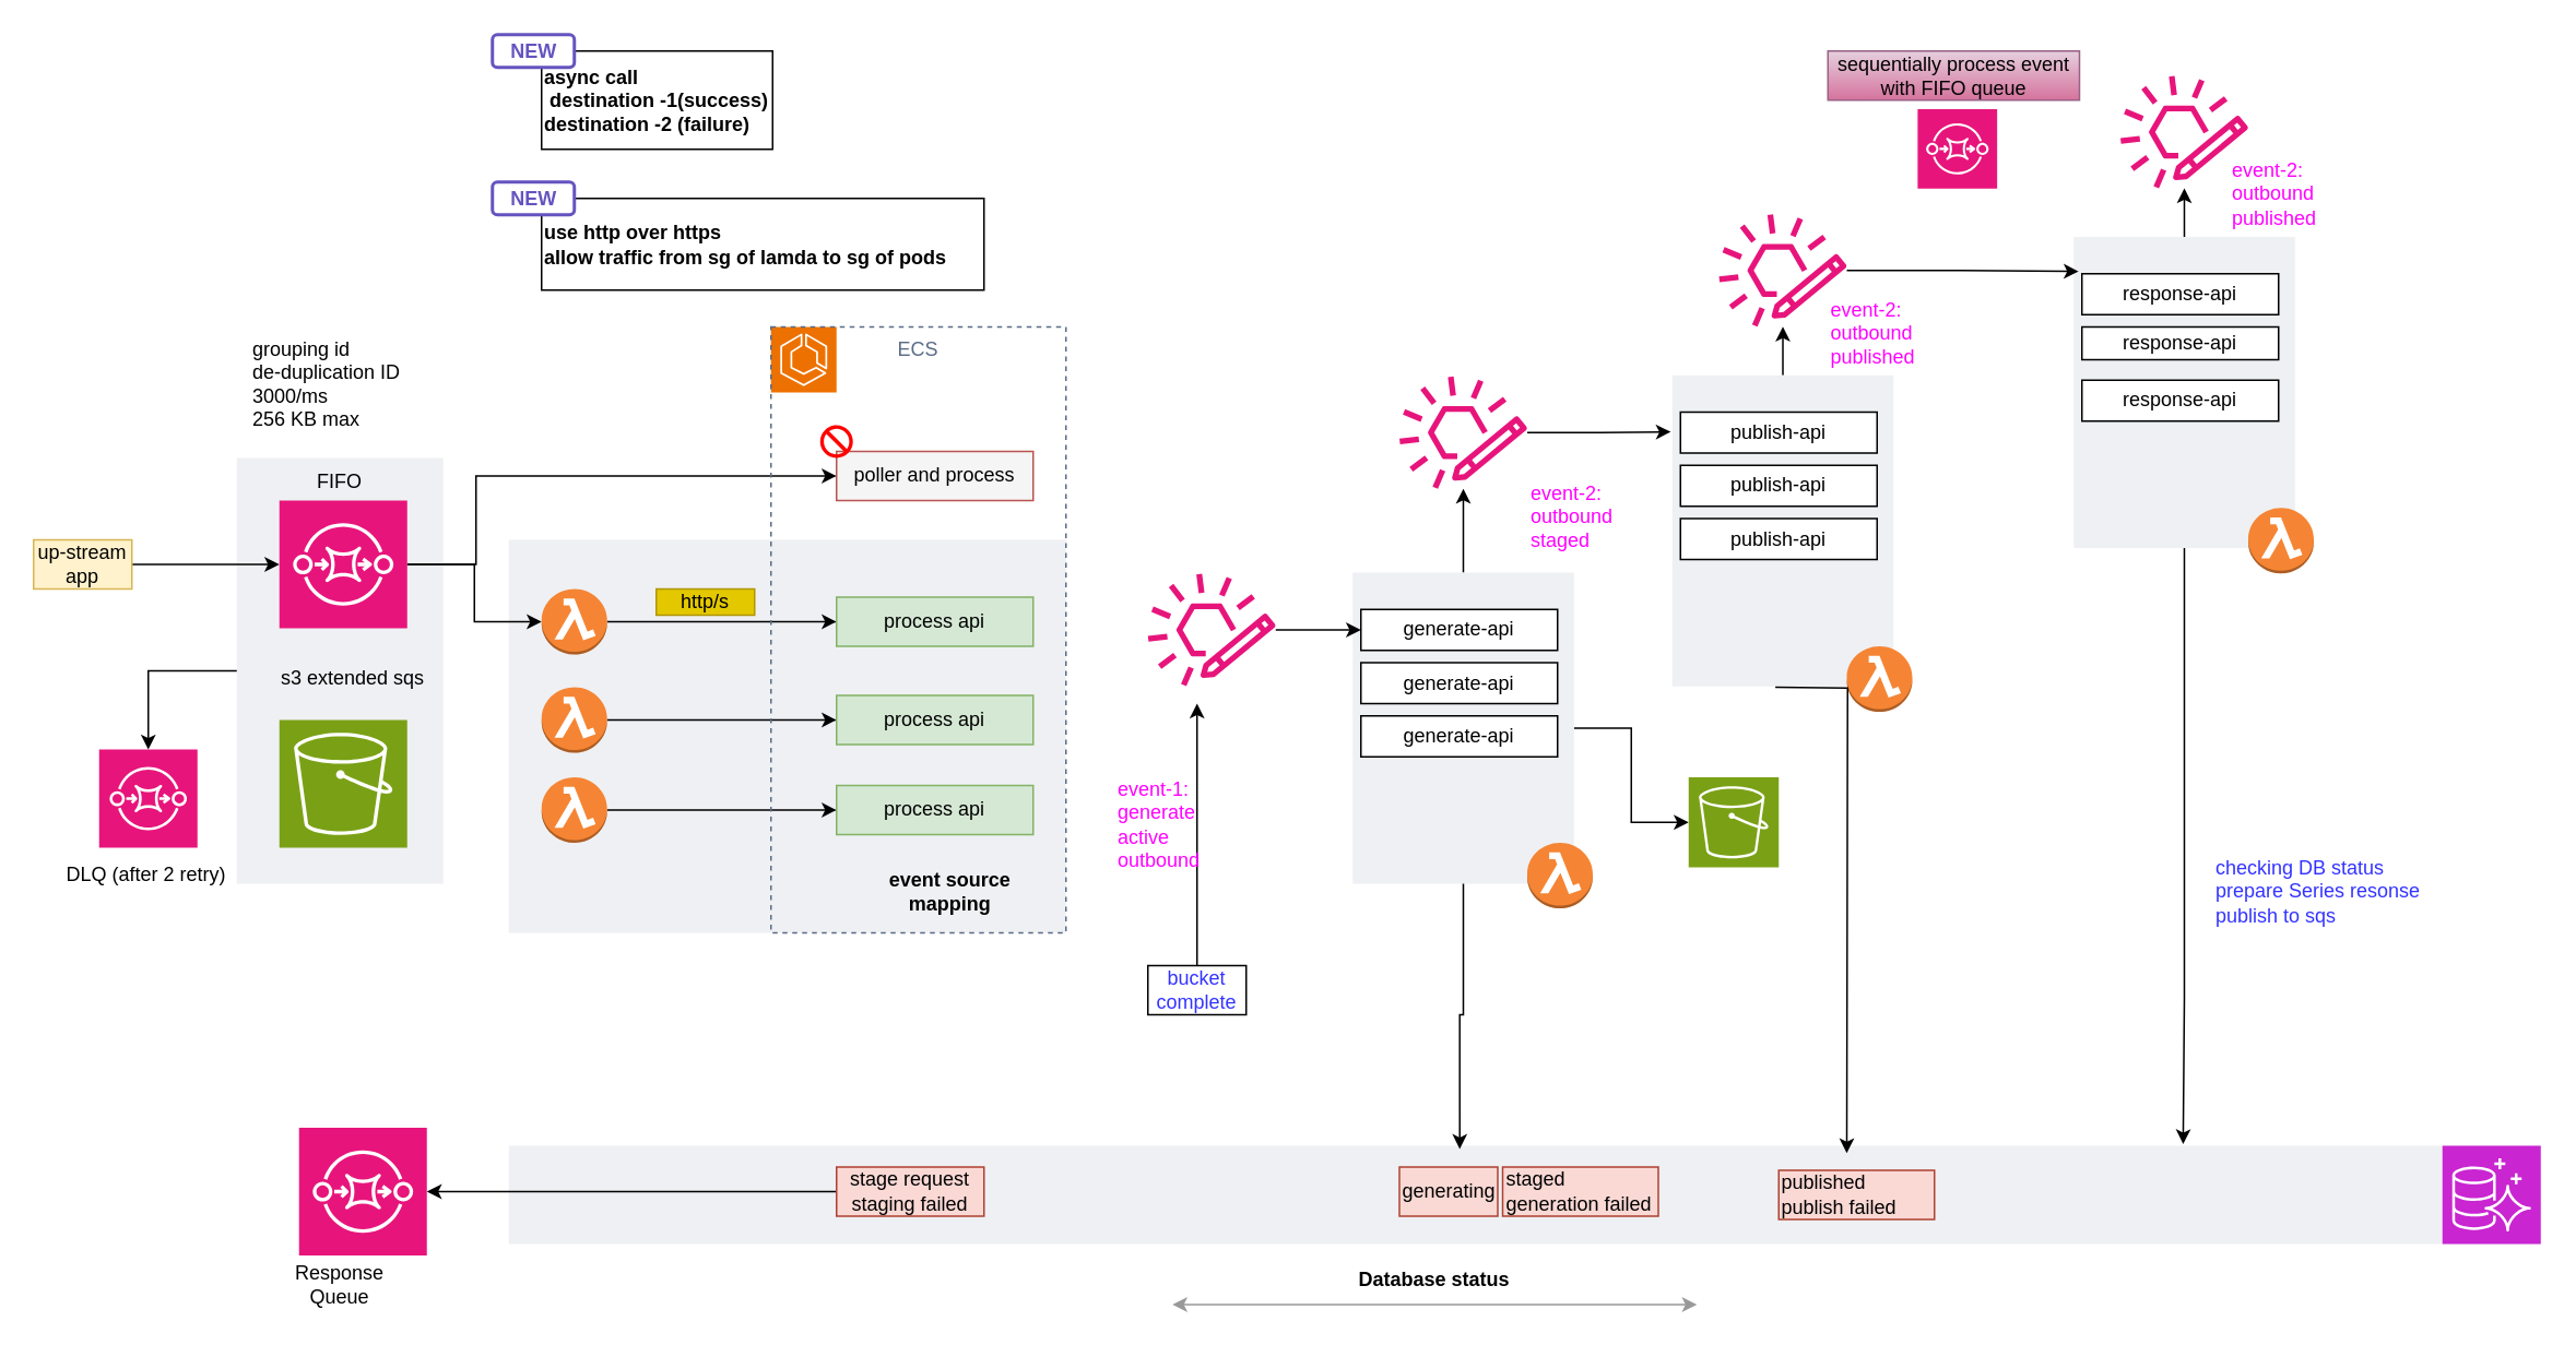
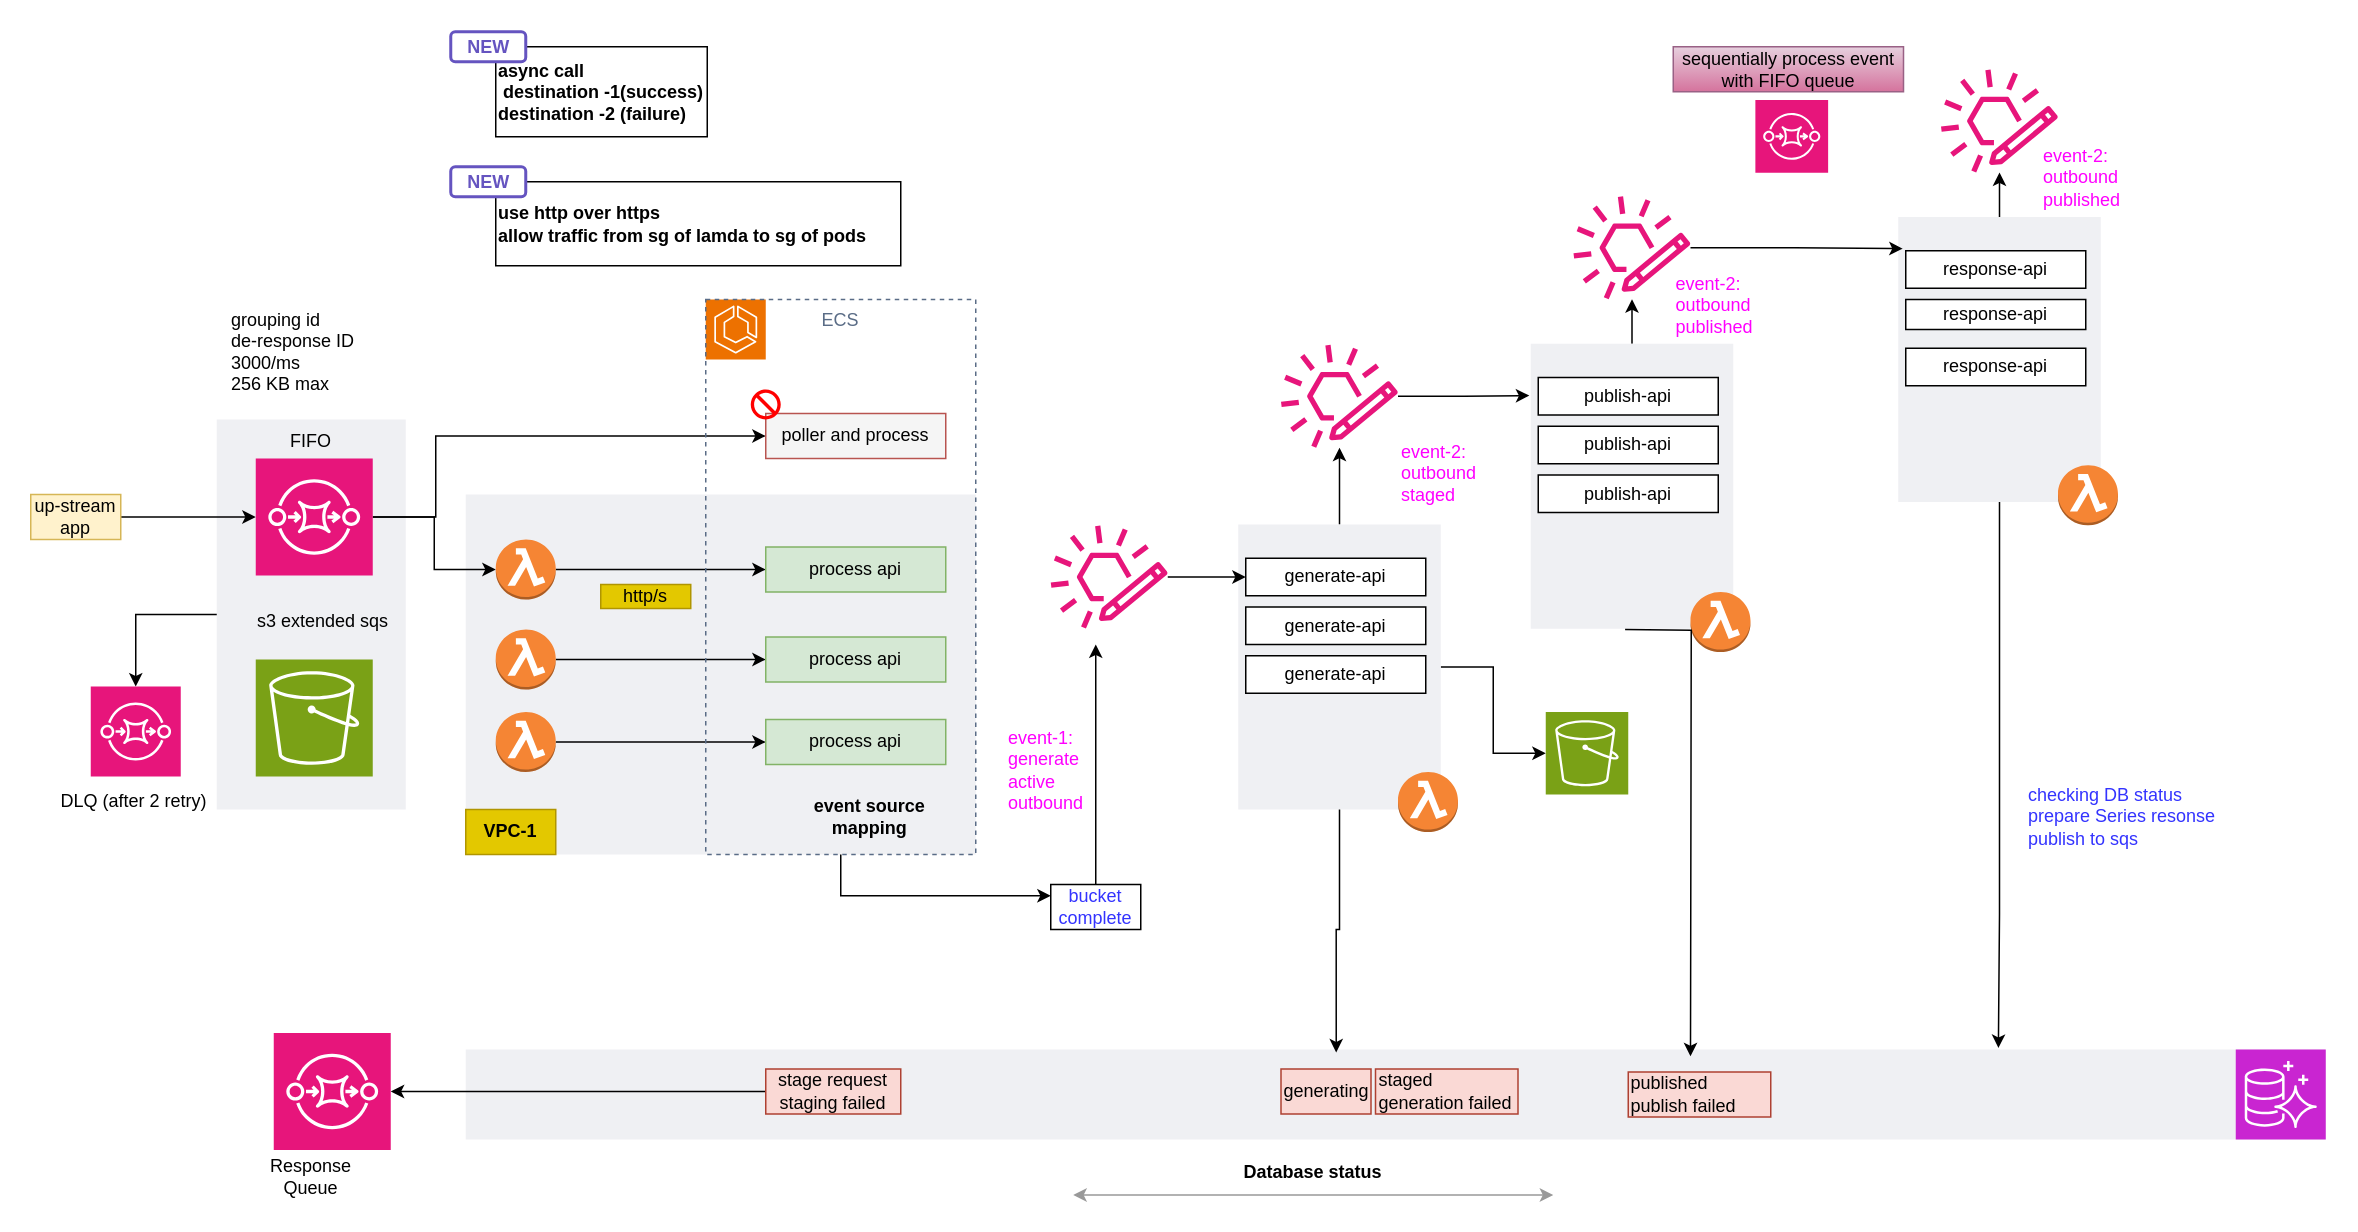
- <mxCell id="24" value="grouping id&lt;br&gt;de-duplication ID&lt;br&gt;3000/ms&lt;br&gt;256 KB max" style="text;html=1;align=left;verticalAlign=middle;whiteSpace=wrap;rounded=0;" vertex="1" parent="1"><mxGeometry x="152" y="209" width="110" height="50" as="geometry" /></mxCell>
+ <mxCell id="24" value="grouping id&lt;br&gt;de-response ID&lt;br&gt;3000/ms&lt;br&gt;256 KB max" style="text;html=1;align=left;verticalAlign=middle;whiteSpace=wrap;rounded=0;" vertex="1" parent="1"><mxGeometry x="152" y="209" width="110" height="50" as="geometry" /></mxCell>
- <mxCell id="37" value="http/s" style="text;html=1;align=center;verticalAlign=middle;whiteSpace=wrap;rounded=0;fillColor=#e3c800;fontColor=#000000;strokeColor=#B09500;" vertex="1" parent="1"><mxGeometry x="400" y="359" width="60" height="16" as="geometry" /></mxCell>
+ <mxCell id="37" value="http/s" style="text;html=1;align=center;verticalAlign=middle;whiteSpace=wrap;rounded=0;fillColor=#e3c800;fontColor=#000000;strokeColor=#B09500;" vertex="1" parent="1"><mxGeometry x="400" y="389" width="60" height="16" as="geometry" /></mxCell>
- <mxCell id="51" value="&lt;font style=&quot;color: rgb(255, 0, 255);&quot;&gt;event-1: generate active outbound&lt;/font&gt;" style="text;html=1;align=left;verticalAlign=middle;whiteSpace=wrap;rounded=0;" vertex="1" parent="1"><mxGeometry x="680" y="477" width="65" height="52" as="geometry" /></mxCell>
+ <mxCell id="51" value="&lt;font style=&quot;color: rgb(255, 0, 255);&quot;&gt;event-1: generate active outbound&lt;/font&gt;" style="text;html=1;align=left;verticalAlign=middle;whiteSpace=wrap;rounded=0;" vertex="1" parent="1"><mxGeometry x="670" y="487" width="65" height="52" as="geometry" /></mxCell>
+ <mxCell id="38" value="&lt;b&gt;VPC-1&lt;/b&gt;" style="text;html=1;align=center;verticalAlign=middle;whiteSpace=wrap;rounded=0;fillColor=#e3c800;fontColor=#000000;strokeColor=#B09500;" vertex="1" parent="1"><mxGeometry x="310" y="539" width="60" height="30" as="geometry" /></mxCell>
+ <mxCell id="40" style="edgeStyle=orthogonalEdgeStyle;rounded=0;orthogonalLoop=1;jettySize=auto;html=1;exitX=0.5;exitY=1;exitDx=0;exitDy=0;entryX=0;entryY=0.25;entryDx=0;entryDy=0;" edge="1" parent="1" source="41" target="46"><mxGeometry relative="1" as="geometry" /></mxCell>
